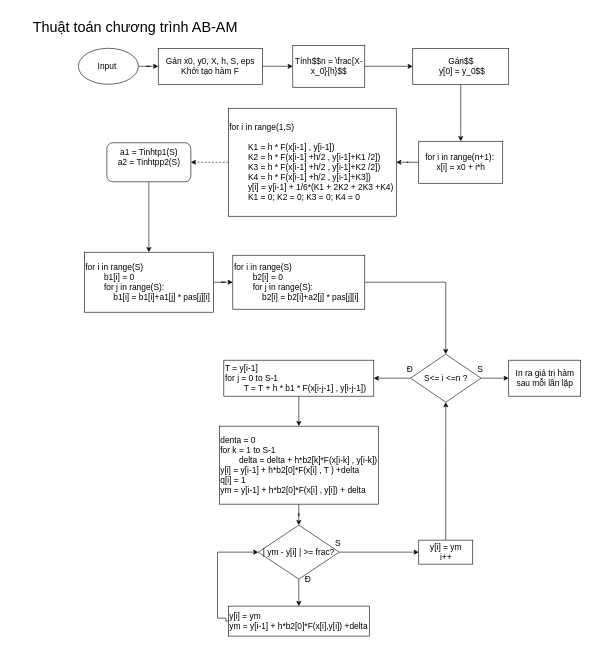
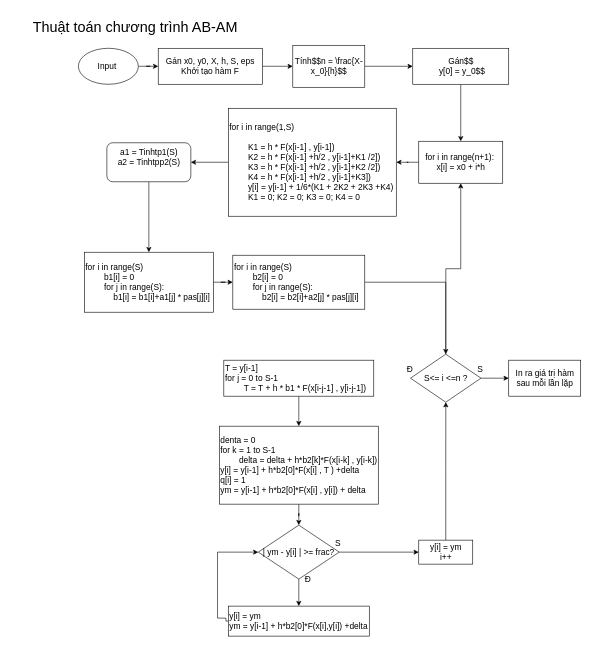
- <mxCell id="12" style="edgeStyle=orthogonalEdgeStyle;rounded=0;orthogonalLoop=1;jettySize=auto;html=1;fontSize=14;dashed=1;" parent="1" source="13" target="9" edge="1"><mxGeometry relative="1" as="geometry" /></mxCell>
+ <mxCell id="12" style="edgeStyle=orthogonalEdgeStyle;rounded=0;orthogonalLoop=1;jettySize=auto;html=1;fontSize=14;" parent="1" source="13" target="9" edge="1"><mxGeometry relative="1" as="geometry" /></mxCell>
- <mxCell id="19" style="edgeStyle=orthogonalEdgeStyle;rounded=0;orthogonalLoop=1;jettySize=auto;html=1;entryX=1;entryY=0.5;entryDx=0;entryDy=0;fontSize=14;" parent="1" source="21" target="36" edge="1"><mxGeometry relative="1" as="geometry" /></mxCell>
+ <mxCell id="19" style="edgeStyle=orthogonalEdgeStyle;rounded=0;orthogonalLoop=1;jettySize=auto;html=1;fontSize=14;" parent="1" source="21" target="32" edge="1"><mxGeometry relative="1" as="geometry" /></mxCell>
